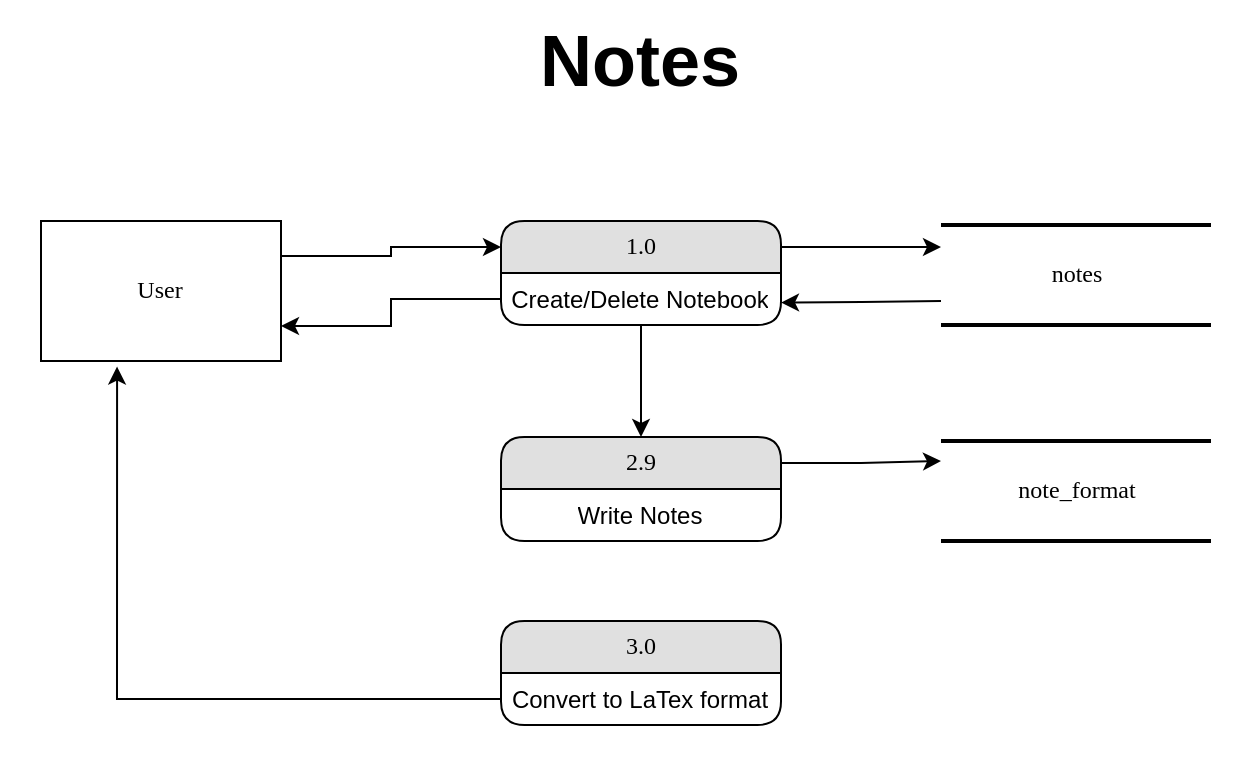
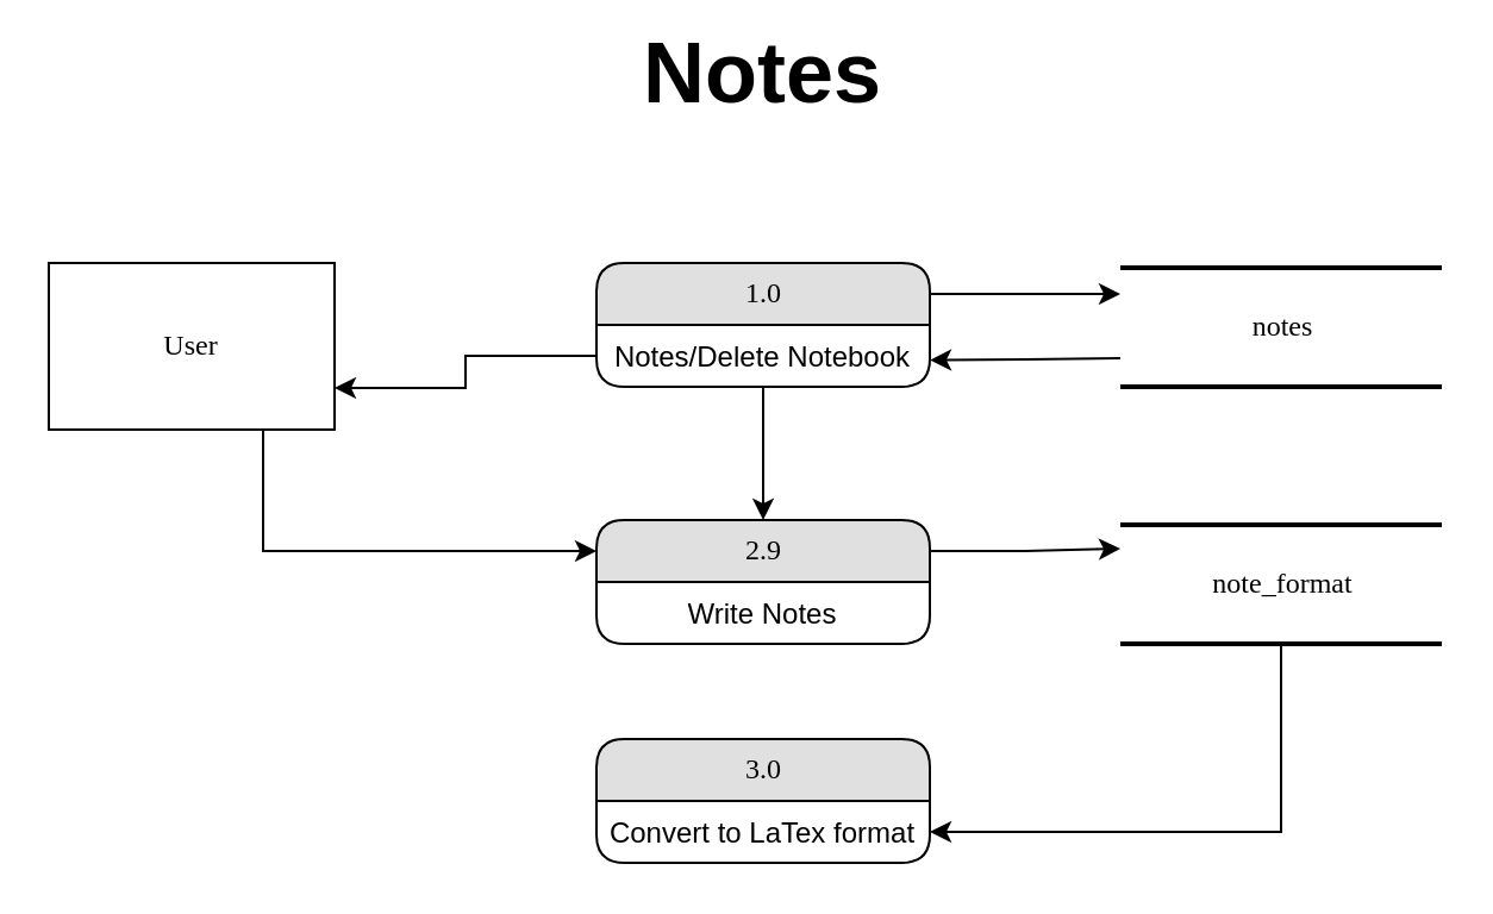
- <mxCell id="5" style="edgeStyle=orthogonalEdgeStyle;rounded=0;orthogonalLoop=1;jettySize=auto;html=1;exitX=1;exitY=0.25;exitDx=0;exitDy=0;entryX=0;entryY=0.25;entryDx=0;entryDy=0;" edge="1" parent="1" source="6" target="3"><mxGeometry relative="1" as="geometry" /></mxCell>
- <mxCell id="4" value="Create/Delete Notebook" style="text;html=1;strokeColor=none;fillColor=none;spacingLeft=4;spacingRight=4;whiteSpace=wrap;overflow=hidden;rotatable=0;points=[[0,0.5],[1,0.5]];portConstraint=eastwest;align=center;" parent="3" vertex="1"><mxGeometry y="26" width="140" height="26" as="geometry" /></mxCell>
+ <mxCell id="4" value="Notes/Delete Notebook" style="text;html=1;strokeColor=none;fillColor=none;spacingLeft=4;spacingRight=4;whiteSpace=wrap;overflow=hidden;rotatable=0;points=[[0,0.5],[1,0.5]];portConstraint=eastwest;align=center;" parent="3" vertex="1"><mxGeometry y="26" width="140" height="26" as="geometry" /></mxCell>
+ <mxCell id="15" style="edgeStyle=orthogonalEdgeStyle;rounded=0;orthogonalLoop=1;jettySize=auto;html=1;exitX=0.75;exitY=1;exitDx=0;exitDy=0;entryX=0;entryY=0.25;entryDx=0;entryDy=0;" edge="1" parent="1" source="6" target="11"><mxGeometry relative="1" as="geometry" /></mxCell>
- <mxCell id="20" style="edgeStyle=orthogonalEdgeStyle;rounded=0;orthogonalLoop=1;jettySize=auto;html=1;entryX=0.317;entryY=1.04;entryDx=0;entryDy=0;entryPerimeter=0;" edge="1" parent="1" source="18" target="6"><mxGeometry relative="1" as="geometry" /></mxCell>
+ <mxCell id="19" style="edgeStyle=orthogonalEdgeStyle;rounded=0;orthogonalLoop=1;jettySize=auto;html=1;" edge="1" parent="1" source="8" target="18"><mxGeometry relative="1" as="geometry" /></mxCell>
